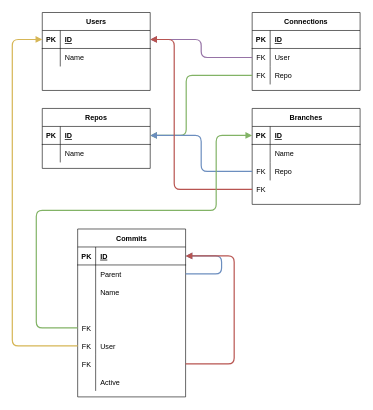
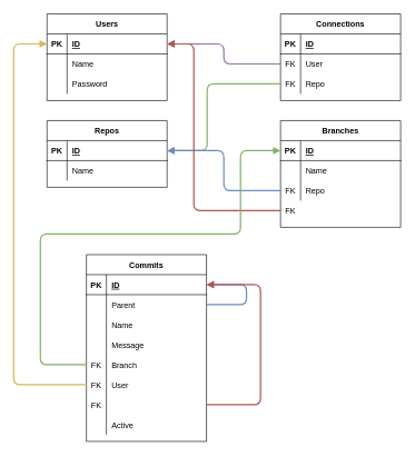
+ <mxCell id="11" value="Password" style="shape=partialRectangle;connectable=0;fillColor=none;top=0;left=0;bottom=0;right=0;align=left;spacingLeft=6;overflow=hidden;" vertex="1" parent="9"><mxGeometry x="30" width="150" height="30" as="geometry" /></mxCell>
+ <mxCell id="57" value="Message" style="shape=partialRectangle;connectable=0;fillColor=none;top=0;left=0;bottom=0;right=0;align=left;spacingLeft=6;overflow=hidden;" vertex="1" parent="55"><mxGeometry x="30" width="150" height="30" as="geometry" /></mxCell>
+ <mxCell id="60" value="Branch" style="shape=partialRectangle;connectable=0;fillColor=none;top=0;left=0;bottom=0;right=0;align=left;spacingLeft=6;overflow=hidden;" vertex="1" parent="58"><mxGeometry x="30" width="150" height="30" as="geometry" /></mxCell>
